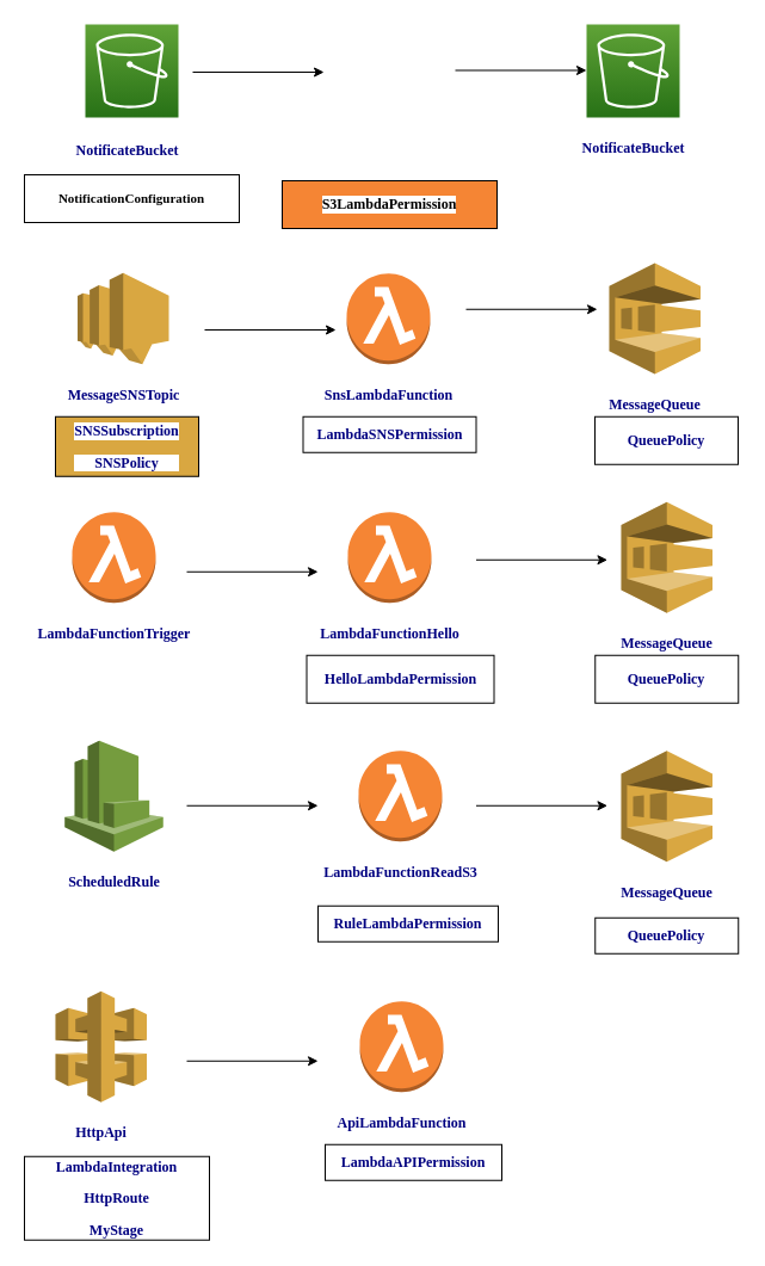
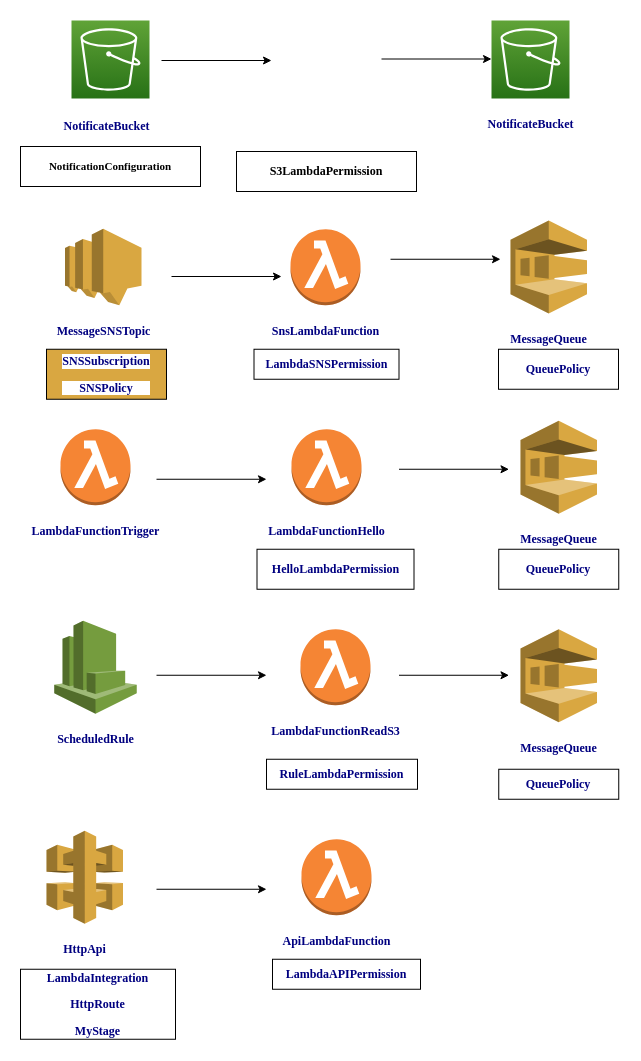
- <mxCell id="12" value="&lt;pre style=&quot;background-color: rgb(255 , 255 , 255) ; font-family: &amp;#34;menlo&amp;#34;&quot;&gt;&lt;pre style=&quot;font-size: 9pt ; font-family: &amp;#34;menlo&amp;#34;&quot;&gt;&lt;span style=&quot;font-weight: bold&quot;&gt;S3LambdaPermission&lt;/span&gt;&lt;/pre&gt;&lt;/pre&gt;" style="rounded=0;whiteSpace=wrap;html=1;fontColor=#000000;fillColor=#f58534;" vertex="1" parent="1"><mxGeometry x="236" y="151" width="180" height="40" as="geometry" /></mxCell>
+ <mxCell id="12" value="&lt;pre style=&quot;background-color: rgb(255 , 255 , 255) ; font-family: &amp;#34;menlo&amp;#34;&quot;&gt;&lt;pre style=&quot;font-size: 9pt ; font-family: &amp;#34;menlo&amp;#34;&quot;&gt;&lt;span style=&quot;font-weight: bold&quot;&gt;S3LambdaPermission&lt;/span&gt;&lt;/pre&gt;&lt;/pre&gt;" style="rounded=0;whiteSpace=wrap;html=1;fontColor=#000000;" vertex="1" parent="1"><mxGeometry x="236" y="151" width="180" height="40" as="geometry" /></mxCell>
